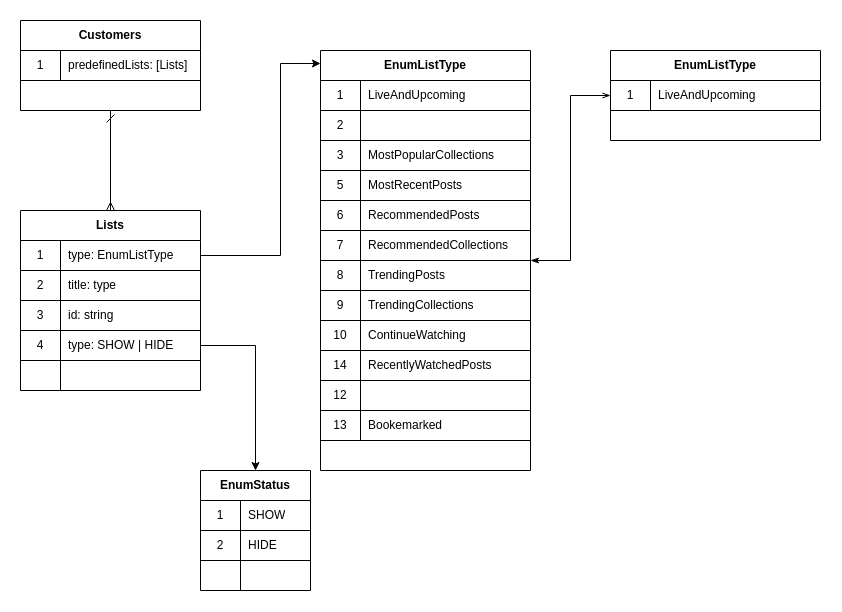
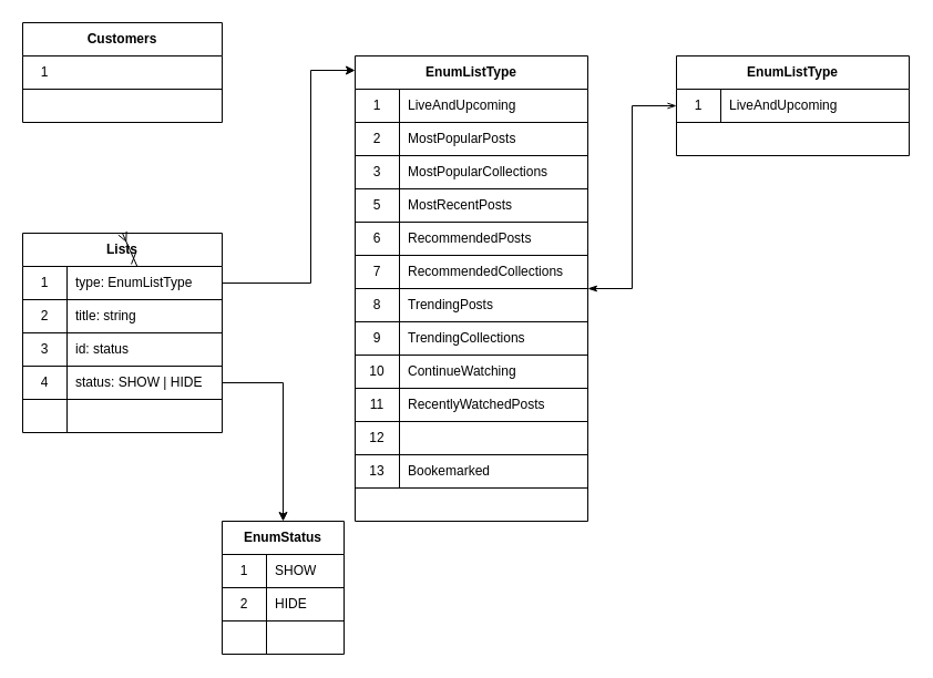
- <mxCell id="70" value="predefinedLists: [Lists]" style="shape=partialRectangle;html=1;whiteSpace=wrap;connectable=0;fillColor=none;top=0;left=0;bottom=0;right=0;align=left;spacingLeft=6;overflow=hidden;" vertex="1" parent="68"><mxGeometry x="40" width="140" height="30" as="geometry" /></mxCell>
+ <mxCell id="27" value="MostPopularPosts" style="shape=partialRectangle;html=1;whiteSpace=wrap;connectable=0;fillColor=none;top=0;left=0;bottom=0;right=0;align=left;spacingLeft=6;overflow=hidden;" vertex="1" parent="25"><mxGeometry x="40" width="170" height="30" as="geometry" /></mxCell>
- <mxCell id="71" value="" style="endArrow=dash;startArrow=ERmany;html=1;entryX=0.5;entryY=1;entryDx=0;entryDy=0;exitX=0.5;exitY=0;exitDx=0;exitDy=0;startFill=0;endFill=0;" edge="1" parent="1" source="4" target="67"><mxGeometry width="50" height="50" relative="1" as="geometry"><mxPoint x="280" y="120" as="sourcePoint" /><mxPoint x="330" y="70" as="targetPoint" /></mxGeometry></mxCell>
+ <mxCell id="71" value="" style="endArrow=dash;startArrow=ERmany;html=1;exitX=0.5;exitY=0;exitDx=0;exitDy=0;startFill=0;endFill=0;" edge="1" parent="1" source="4" target="7"><mxGeometry width="50" height="50" relative="1" as="geometry"><mxPoint x="280" y="120" as="sourcePoint" /><mxPoint x="330" y="70" as="targetPoint" /></mxGeometry></mxCell>
- <mxCell id="10" value="title: type" style="shape=partialRectangle;html=1;whiteSpace=wrap;connectable=0;fillColor=none;top=0;left=0;bottom=0;right=0;align=left;spacingLeft=6;overflow=hidden;" vertex="1" parent="8"><mxGeometry x="40" width="140" height="30" as="geometry" /></mxCell>
+ <mxCell id="10" value="title: string" style="shape=partialRectangle;html=1;whiteSpace=wrap;connectable=0;fillColor=none;top=0;left=0;bottom=0;right=0;align=left;spacingLeft=6;overflow=hidden;" vertex="1" parent="8"><mxGeometry x="40" width="140" height="30" as="geometry" /></mxCell>
- <mxCell id="13" value="id: string" style="shape=partialRectangle;html=1;whiteSpace=wrap;connectable=0;fillColor=none;top=0;left=0;bottom=0;right=0;align=left;spacingLeft=6;overflow=hidden;" vertex="1" parent="11"><mxGeometry x="40" width="140" height="30" as="geometry" /></mxCell>
+ <mxCell id="13" value="id: status" style="shape=partialRectangle;html=1;whiteSpace=wrap;connectable=0;fillColor=none;top=0;left=0;bottom=0;right=0;align=left;spacingLeft=6;overflow=hidden;" vertex="1" parent="11"><mxGeometry x="40" width="140" height="30" as="geometry" /></mxCell>
- <mxCell id="16" value="type: SHOW | HIDE" style="shape=partialRectangle;html=1;whiteSpace=wrap;connectable=0;fillColor=none;top=0;left=0;bottom=0;right=0;align=left;spacingLeft=6;overflow=hidden;" vertex="1" parent="14"><mxGeometry x="40" width="140" height="30" as="geometry" /></mxCell>
+ <mxCell id="16" value="status: SHOW | HIDE" style="shape=partialRectangle;html=1;whiteSpace=wrap;connectable=0;fillColor=none;top=0;left=0;bottom=0;right=0;align=left;spacingLeft=6;overflow=hidden;" vertex="1" parent="14"><mxGeometry x="40" width="140" height="30" as="geometry" /></mxCell>
- <mxCell id="50" value="14" style="shape=partialRectangle;html=1;whiteSpace=wrap;connectable=0;fillColor=none;top=0;left=0;bottom=0;right=0;overflow=hidden;" vertex="1" parent="49"><mxGeometry width="40" height="30" as="geometry" /></mxCell>
+ <mxCell id="50" value="11" style="shape=partialRectangle;html=1;whiteSpace=wrap;connectable=0;fillColor=none;top=0;left=0;bottom=0;right=0;overflow=hidden;" vertex="1" parent="49"><mxGeometry width="40" height="30" as="geometry" /></mxCell>
